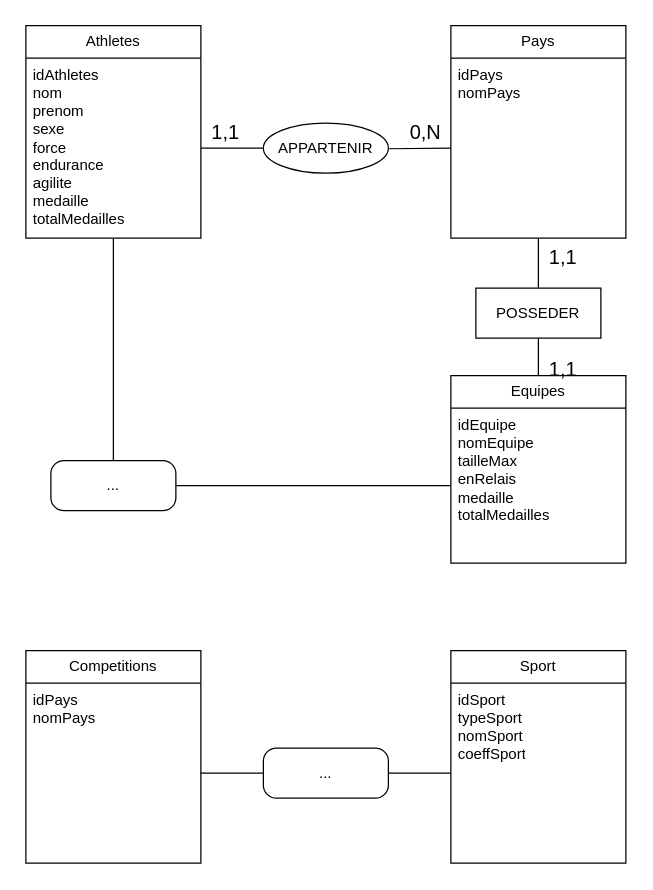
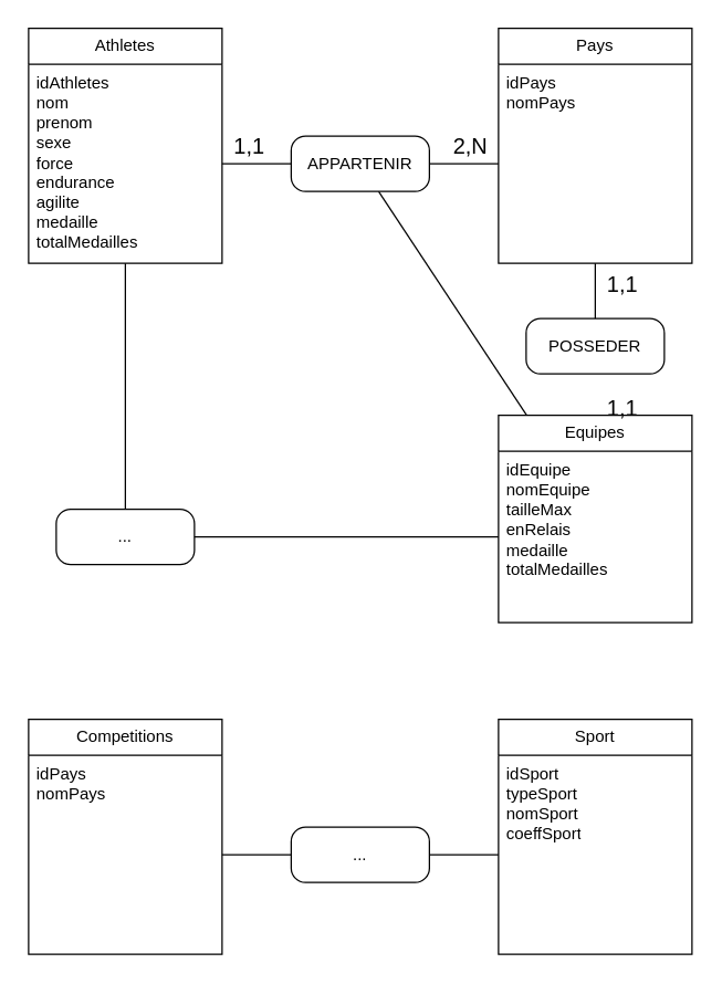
- <mxCell id="17" value="0,N" style="text;html=1;align=center;verticalAlign=middle;whiteSpace=wrap;rounded=0;fontSize=16;" vertex="1" parent="1"><mxGeometry x="310" y="90" width="60" height="30" as="geometry" /></mxCell>
+ <mxCell id="17" value="2,N" style="text;html=1;align=center;verticalAlign=middle;whiteSpace=wrap;rounded=0;fontSize=16;" vertex="1" parent="1"><mxGeometry x="310" y="90" width="60" height="30" as="geometry" /></mxCell>
- <mxCell id="13" value="APPARTENIR" style="ellipse;whiteSpace=wrap;html=1;arcSize=26;" vertex="1" parent="1"><mxGeometry x="210" y="98" width="100" height="40" as="geometry" /></mxCell>
+ <mxCell id="13" value="APPARTENIR" style="rounded=1;whiteSpace=wrap;html=1;arcSize=26;" vertex="1" parent="1"><mxGeometry x="210" y="98" width="100" height="40" as="geometry" /></mxCell>
- <mxCell id="10" value="POSSEDER" style="whiteSpace=wrap;html=1;arcSize=26;rounded=0;" vertex="1" parent="1"><mxGeometry x="380" y="230" width="100" height="40" as="geometry" /></mxCell>
+ <mxCell id="10" value="POSSEDER" style="rounded=1;whiteSpace=wrap;html=1;arcSize=26;" vertex="1" parent="1"><mxGeometry x="380" y="230" width="100" height="40" as="geometry" /></mxCell>
- <mxCell id="9" value="" style="edgeStyle=none;curved=1;rounded=0;orthogonalLoop=1;jettySize=auto;html=1;fontSize=12;startSize=8;endSize=8;endArrow=none;endFill=0;" edge="1" parent="1" source="7" target="10"><mxGeometry relative="1" as="geometry"><mxPoint x="430" y="300" as="sourcePoint" /><mxPoint x="430" y="170" as="targetPoint" /></mxGeometry></mxCell>
+ <mxCell id="9" value="" style="edgeStyle=none;curved=1;rounded=0;orthogonalLoop=1;jettySize=auto;html=1;fontSize=12;startSize=8;endSize=8;endArrow=none;endFill=0;" edge="1" parent="1" source="7" target="13"><mxGeometry relative="1" as="geometry"><mxPoint x="430" y="300" as="sourcePoint" /><mxPoint x="430" y="170" as="targetPoint" /></mxGeometry></mxCell>
